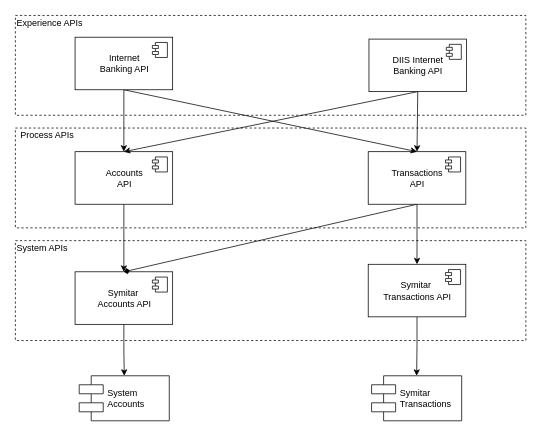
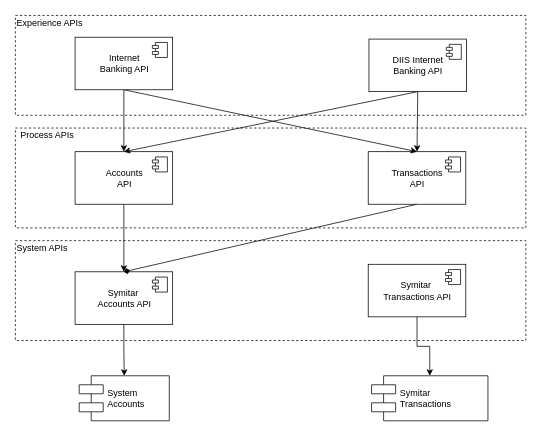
- <mxCell id="13" style="edgeStyle=orthogonalEdgeStyle;rounded=0;orthogonalLoop=1;jettySize=auto;html=1;exitX=0.5;exitY=1;exitDx=0;exitDy=0;entryX=0.5;entryY=0;entryDx=0;entryDy=0;" edge="1" parent="1" source="15" target="8"><mxGeometry relative="1" as="geometry" /></mxCell>
- <mxCell id="3" value="Symitar &#10;Transactions" style="shape=component;align=left;spacingLeft=36;" vertex="1" parent="1"><mxGeometry x="494.5" y="500" width="120" height="60" as="geometry" /></mxCell>
+ <mxCell id="3" value="Symitar &#10;Transactions" style="shape=component;align=left;spacingLeft=36;" vertex="1" parent="1"><mxGeometry x="494.5" y="500" width="155" height="60" as="geometry" /></mxCell>
